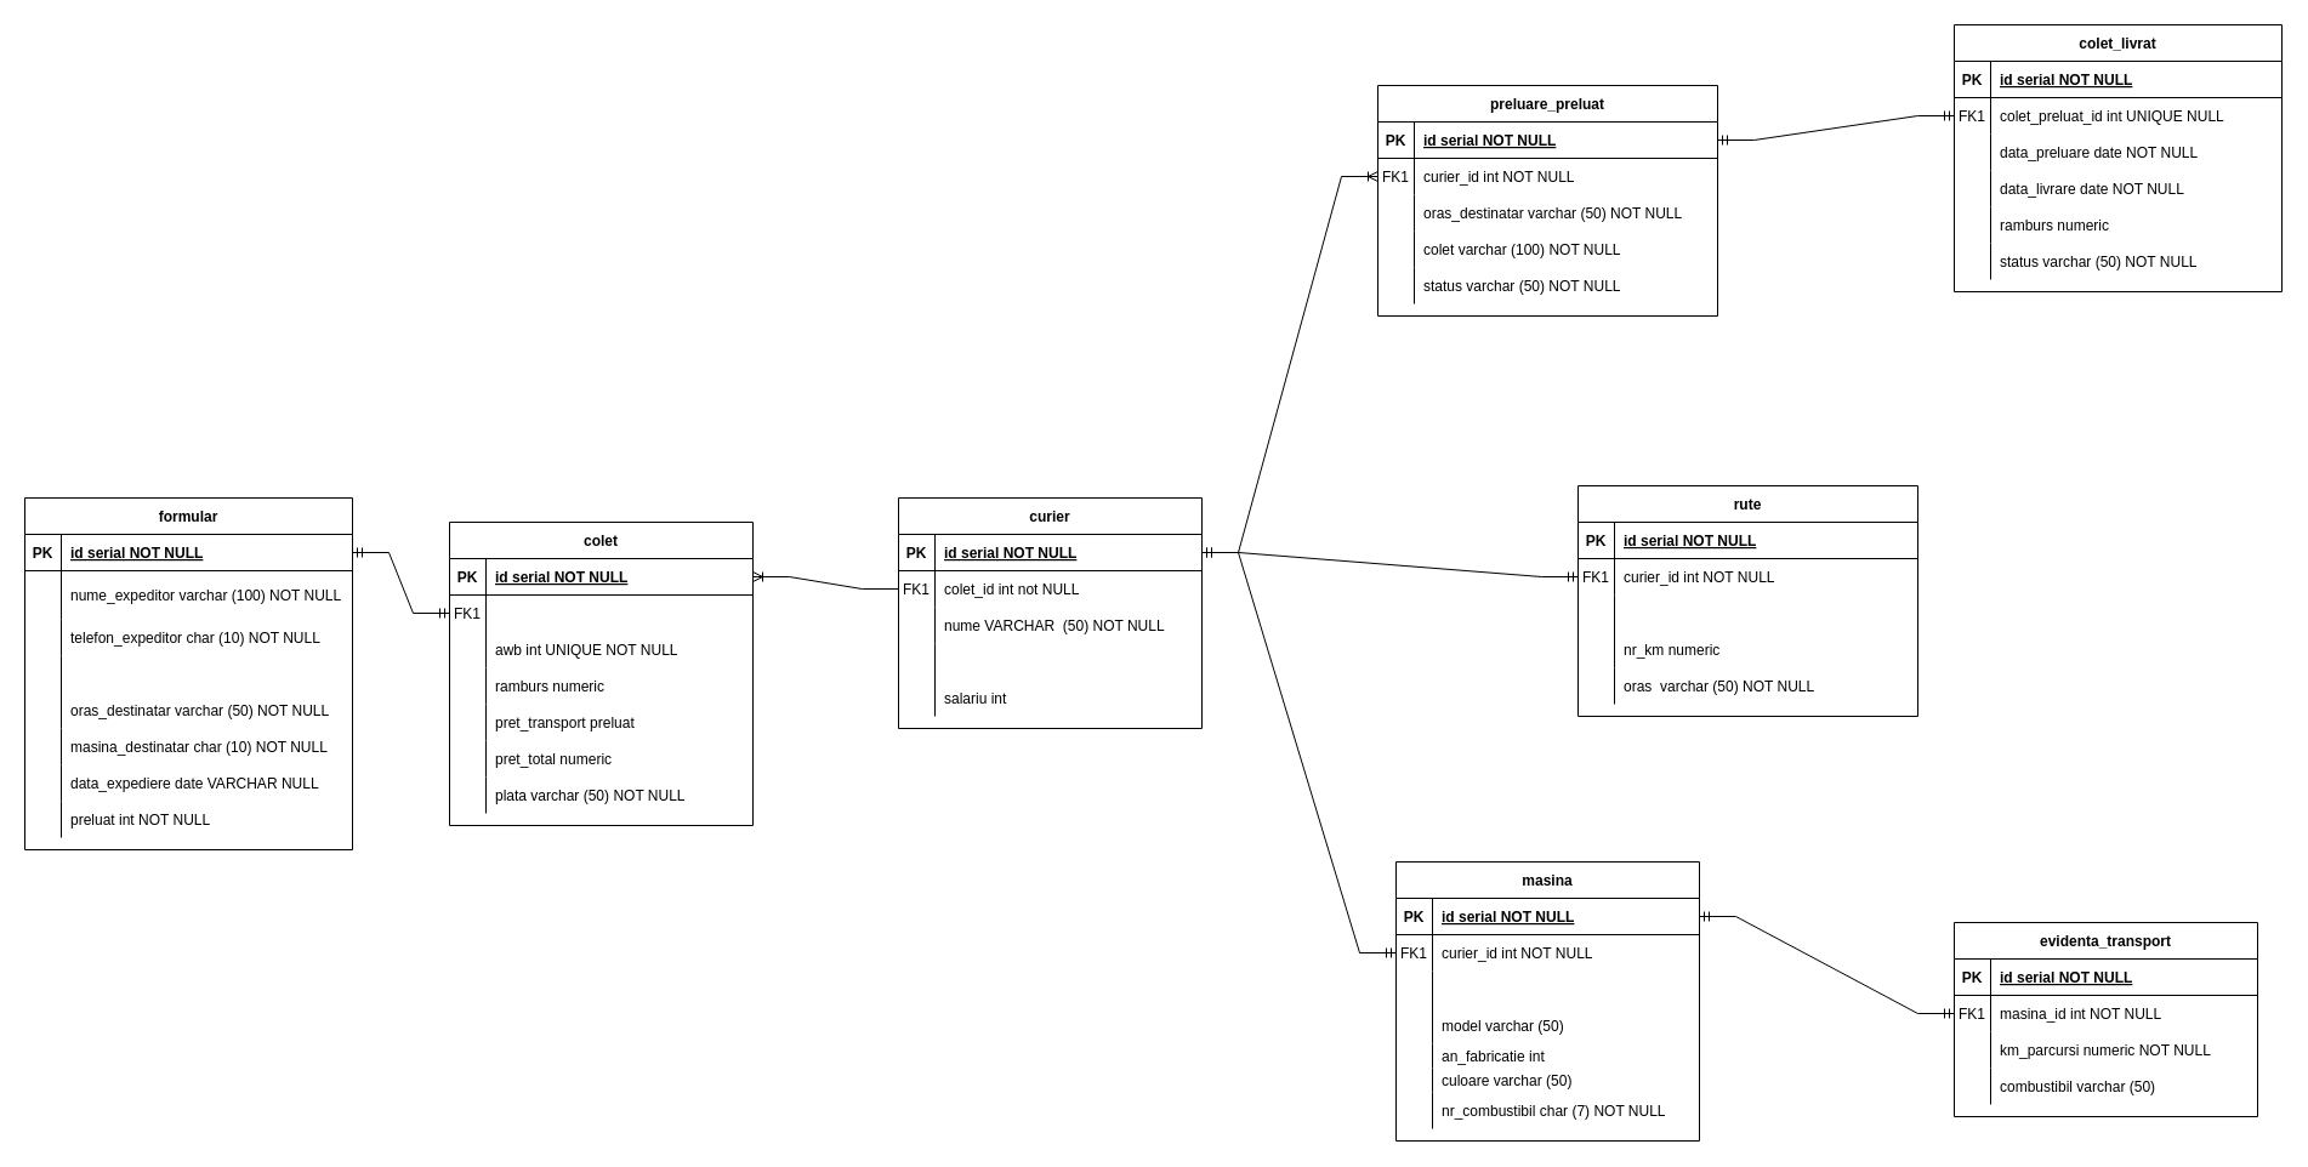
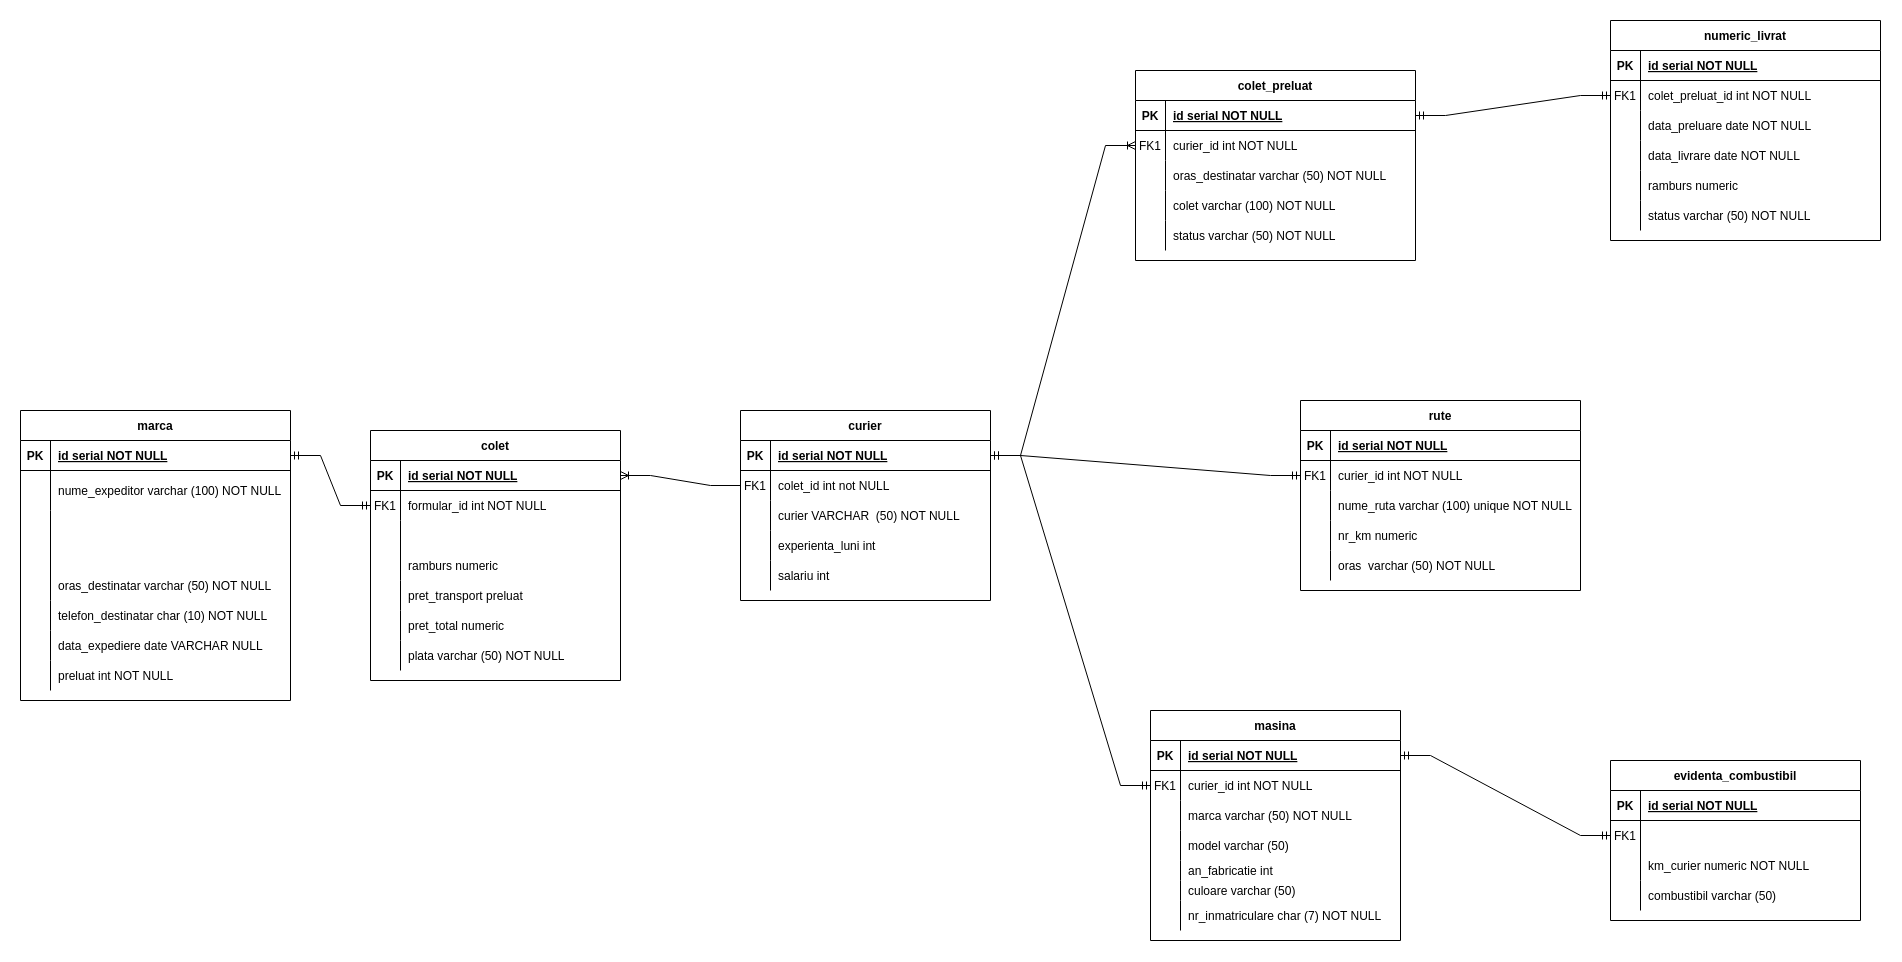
- <mxCell id="64" value="colet_livrat" style="shape=table;startSize=30;container=1;collapsible=1;childLayout=tableLayout;fixedRows=1;rowLines=0;fontStyle=1;align=center;resizeLast=1;" parent="1" vertex="1"><mxGeometry x="1610" y="20" width="270" height="220" as="geometry" /></mxCell>
+ <mxCell id="64" value="numeric_livrat" style="shape=table;startSize=30;container=1;collapsible=1;childLayout=tableLayout;fixedRows=1;rowLines=0;fontStyle=1;align=center;resizeLast=1;" parent="1" vertex="1"><mxGeometry x="1610" y="20" width="270" height="220" as="geometry" /></mxCell>
- <mxCell id="24" value="preluare_preluat" style="shape=table;startSize=30;container=1;collapsible=1;childLayout=tableLayout;fixedRows=1;rowLines=0;fontStyle=1;align=center;resizeLast=1;" parent="1" vertex="1"><mxGeometry x="1135" y="70" width="280" height="190" as="geometry" /></mxCell>
+ <mxCell id="24" value="colet_preluat" style="shape=table;startSize=30;container=1;collapsible=1;childLayout=tableLayout;fixedRows=1;rowLines=0;fontStyle=1;align=center;resizeLast=1;" parent="1" vertex="1"><mxGeometry x="1135" y="70" width="280" height="190" as="geometry" /></mxCell>
- <mxCell id="70" value="colet_preluat_id int UNIQUE NULL" style="shape=partialRectangle;overflow=hidden;connectable=0;fillColor=none;top=0;left=0;bottom=0;right=0;align=left;spacingLeft=6;" parent="68" vertex="1"><mxGeometry x="30" width="240" height="30" as="geometry"><mxRectangle width="240" height="30" as="alternateBounds" /></mxGeometry></mxCell>
+ <mxCell id="70" value="colet_preluat_id int NOT NULL" style="shape=partialRectangle;overflow=hidden;connectable=0;fillColor=none;top=0;left=0;bottom=0;right=0;align=left;spacingLeft=6;" parent="68" vertex="1"><mxGeometry x="30" width="240" height="30" as="geometry"><mxRectangle width="240" height="30" as="alternateBounds" /></mxGeometry></mxCell>
- <mxCell id="40" value="formular" style="shape=table;startSize=30;container=1;collapsible=1;childLayout=tableLayout;fixedRows=1;rowLines=0;fontStyle=1;align=center;resizeLast=1;" parent="1" vertex="1"><mxGeometry x="20" y="410" width="270" height="290" as="geometry" /></mxCell>
+ <mxCell id="40" value="marca" style="shape=table;startSize=30;container=1;collapsible=1;childLayout=tableLayout;fixedRows=1;rowLines=0;fontStyle=1;align=center;resizeLast=1;" parent="1" vertex="1"><mxGeometry x="20" y="410" width="270" height="290" as="geometry" /></mxCell>
+ <mxCell id="8" value="formular_id int NOT NULL" style="shape=partialRectangle;overflow=hidden;connectable=0;fillColor=none;top=0;left=0;bottom=0;right=0;align=left;spacingLeft=6;" parent="6" vertex="1"><mxGeometry x="30" width="220" height="30" as="geometry"><mxRectangle width="220" height="30" as="alternateBounds" /></mxGeometry></mxCell>
+ <mxCell id="143" value="nume_ruta varchar (100) unique NOT NULL" style="shape=partialRectangle;overflow=hidden;connectable=0;fillColor=none;top=0;left=0;bottom=0;right=0;align=left;spacingLeft=6;" parent="141" vertex="1"><mxGeometry x="30" width="250" height="30" as="geometry"><mxRectangle width="250" height="30" as="alternateBounds" /></mxGeometry></mxCell>
- <mxCell id="127" value="nume VARCHAR  (50) NOT NULL" style="shape=partialRectangle;overflow=hidden;connectable=0;fillColor=none;top=0;left=0;bottom=0;right=0;align=left;spacingLeft=6;" parent="125" vertex="1"><mxGeometry x="30" width="220" height="30" as="geometry"><mxRectangle width="220" height="30" as="alternateBounds" /></mxGeometry></mxCell>
+ <mxCell id="127" value="curier VARCHAR  (50) NOT NULL" style="shape=partialRectangle;overflow=hidden;connectable=0;fillColor=none;top=0;left=0;bottom=0;right=0;align=left;spacingLeft=6;" parent="125" vertex="1"><mxGeometry x="30" width="220" height="30" as="geometry"><mxRectangle width="220" height="30" as="alternateBounds" /></mxGeometry></mxCell>
- <mxCell id="49" value="telefon_expeditor char (10) NOT NULL" style="shape=partialRectangle;overflow=hidden;connectable=0;fillColor=none;top=0;left=0;bottom=0;right=0;align=left;spacingLeft=6;" parent="47" vertex="1"><mxGeometry x="30" width="240" height="30" as="geometry"><mxRectangle width="240" height="30" as="alternateBounds" /></mxGeometry></mxCell>
- <mxCell id="11" value="awb int UNIQUE NOT NULL" style="shape=partialRectangle;overflow=hidden;connectable=0;fillColor=none;top=0;left=0;bottom=0;right=0;align=left;spacingLeft=6;" parent="9" vertex="1"><mxGeometry x="30" width="220" height="30" as="geometry"><mxRectangle width="220" height="30" as="alternateBounds" /></mxGeometry></mxCell>
+ <mxCell id="130" value="experienta_luni int" style="shape=partialRectangle;overflow=hidden;connectable=0;fillColor=none;top=0;left=0;bottom=0;right=0;align=left;spacingLeft=6;" parent="128" vertex="1"><mxGeometry x="30" width="220" height="30" as="geometry"><mxRectangle width="220" height="30" as="alternateBounds" /></mxGeometry></mxCell>
- <mxCell id="57" value="masina_destinatar char (10) NOT NULL" style="shape=partialRectangle;overflow=hidden;connectable=0;fillColor=none;top=0;left=0;bottom=0;right=0;align=left;spacingLeft=6;" parent="55" vertex="1"><mxGeometry x="30" width="240" height="30" as="geometry"><mxRectangle width="240" height="30" as="alternateBounds" /></mxGeometry></mxCell>
+ <mxCell id="57" value="telefon_destinatar char (10) NOT NULL" style="shape=partialRectangle;overflow=hidden;connectable=0;fillColor=none;top=0;left=0;bottom=0;right=0;align=left;spacingLeft=6;" parent="55" vertex="1"><mxGeometry x="30" width="240" height="30" as="geometry"><mxRectangle width="240" height="30" as="alternateBounds" /></mxGeometry></mxCell>
- <mxCell id="83" value="evidenta_transport" style="shape=table;startSize=30;container=1;collapsible=1;childLayout=tableLayout;fixedRows=1;rowLines=0;fontStyle=1;align=center;resizeLast=1;" parent="1" vertex="1"><mxGeometry x="1610" y="760" width="250" height="160" as="geometry" /></mxCell>
+ <mxCell id="83" value="evidenta_combustibil" style="shape=table;startSize=30;container=1;collapsible=1;childLayout=tableLayout;fixedRows=1;rowLines=0;fontStyle=1;align=center;resizeLast=1;" parent="1" vertex="1"><mxGeometry x="1610" y="760" width="250" height="160" as="geometry" /></mxCell>
+ <mxCell id="105" value="marca varchar (50) NOT NULL" style="shape=partialRectangle;overflow=hidden;connectable=0;fillColor=none;top=0;left=0;bottom=0;right=0;align=left;spacingLeft=6;" parent="103" vertex="1"><mxGeometry x="30" width="220" height="30" as="geometry"><mxRectangle width="220" height="30" as="alternateBounds" /></mxGeometry></mxCell>
- <mxCell id="89" value="masina_id int NOT NULL" style="shape=partialRectangle;overflow=hidden;connectable=0;fillColor=none;top=0;left=0;bottom=0;right=0;align=left;spacingLeft=6;" parent="87" vertex="1"><mxGeometry x="30" width="220" height="30" as="geometry"><mxRectangle width="220" height="30" as="alternateBounds" /></mxGeometry></mxCell>
- <mxCell id="92" value="km_parcursi numeric NOT NULL" style="shape=partialRectangle;overflow=hidden;connectable=0;fillColor=none;top=0;left=0;bottom=0;right=0;align=left;spacingLeft=6;" parent="90" vertex="1"><mxGeometry x="30" width="220" height="30" as="geometry"><mxRectangle width="220" height="30" as="alternateBounds" /></mxGeometry></mxCell>
+ <mxCell id="92" value="km_curier numeric NOT NULL" style="shape=partialRectangle;overflow=hidden;connectable=0;fillColor=none;top=0;left=0;bottom=0;right=0;align=left;spacingLeft=6;" parent="90" vertex="1"><mxGeometry x="30" width="220" height="30" as="geometry"><mxRectangle width="220" height="30" as="alternateBounds" /></mxGeometry></mxCell>
- <mxCell id="117" value="nr_combustibil char (7) NOT NULL" style="shape=partialRectangle;overflow=hidden;connectable=0;fillColor=none;top=0;left=0;bottom=0;right=0;align=left;spacingLeft=6;" parent="115" vertex="1"><mxGeometry x="30" width="220" height="30" as="geometry"><mxRectangle width="220" height="30" as="alternateBounds" /></mxGeometry></mxCell>
+ <mxCell id="117" value="nr_inmatriculare char (7) NOT NULL" style="shape=partialRectangle;overflow=hidden;connectable=0;fillColor=none;top=0;left=0;bottom=0;right=0;align=left;spacingLeft=6;" parent="115" vertex="1"><mxGeometry x="30" width="220" height="30" as="geometry"><mxRectangle width="220" height="30" as="alternateBounds" /></mxGeometry></mxCell>
